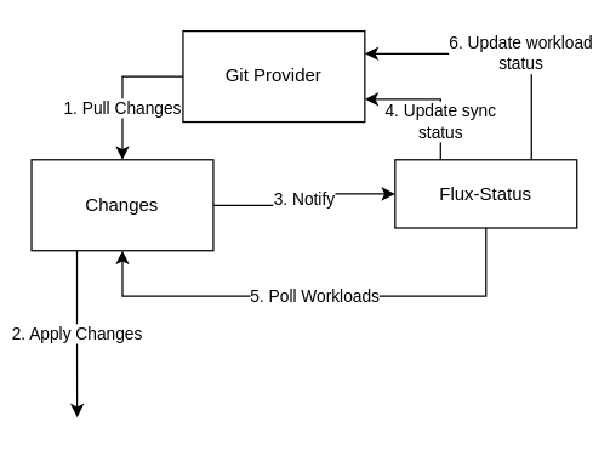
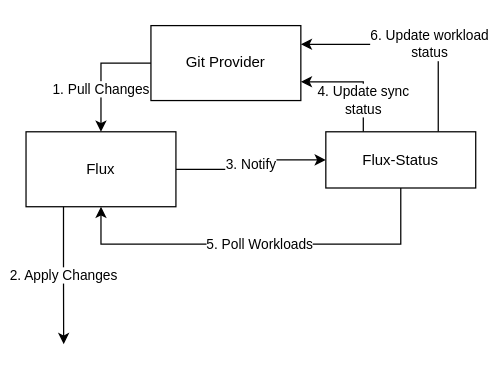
- <mxCell id="5" value="Changes" style="rounded=0;whiteSpace=wrap;html=1;" parent="1" vertex="1"><mxGeometry x="20" y="105" width="120" height="60" as="geometry" /></mxCell>
+ <mxCell id="5" value="Flux" style="rounded=0;whiteSpace=wrap;html=1;" parent="1" vertex="1"><mxGeometry x="20" y="105" width="120" height="60" as="geometry" /></mxCell>
